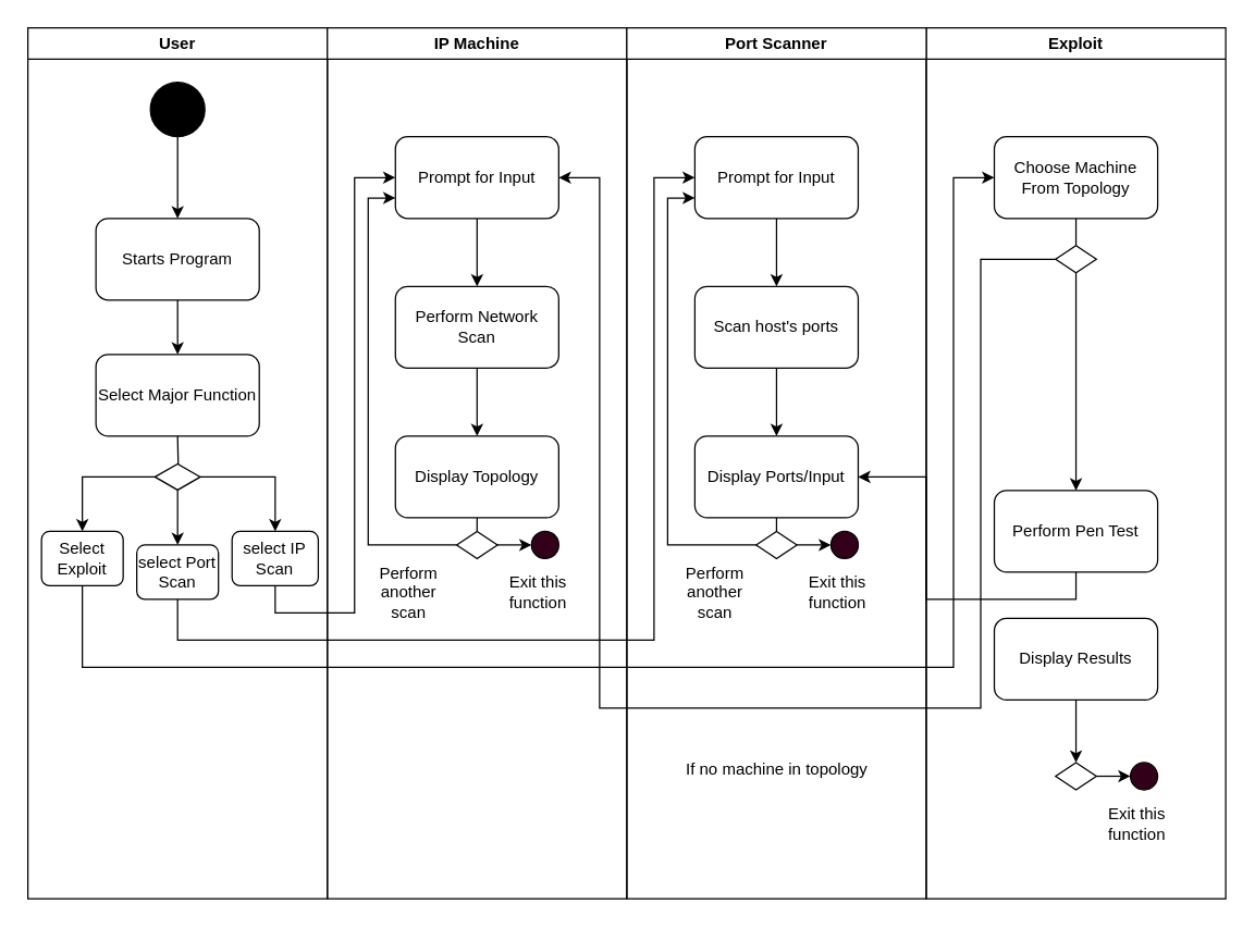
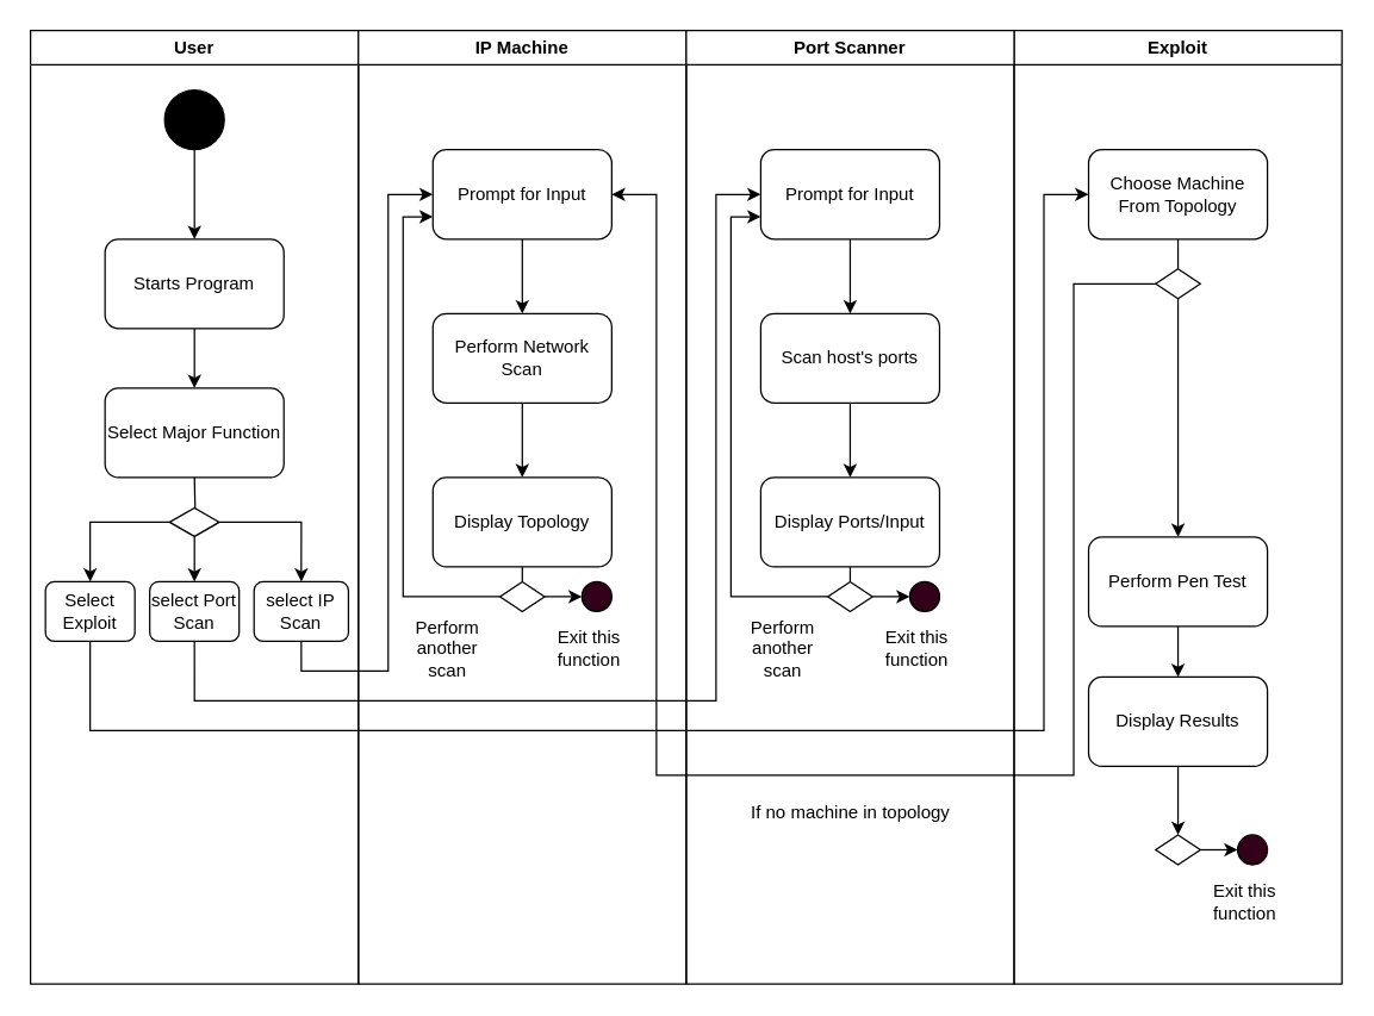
- <mxCell id="13" value="select Port Scan" style="rounded=1;whiteSpace=wrap;html=1;" parent="2" vertex="1"><mxGeometry x="79.99" y="380" width="60" height="40" as="geometry" /></mxCell>
+ <mxCell id="13" value="select Port Scan" style="rounded=1;whiteSpace=wrap;html=1;" parent="2" vertex="1"><mxGeometry x="79.99" y="370" width="60" height="40" as="geometry" /></mxCell>
- <mxCell id="59" style="edgeStyle=orthogonalEdgeStyle;rounded=0;orthogonalLoop=1;jettySize=auto;html=1;exitX=0.5;exitY=1;exitDx=0;exitDy=0;" edge="1" parent="1" source="21" target="46"><mxGeometry relative="1" as="geometry" /></mxCell>
+ <mxCell id="59" style="edgeStyle=orthogonalEdgeStyle;rounded=0;orthogonalLoop=1;jettySize=auto;html=1;exitX=0.5;exitY=1;exitDx=0;exitDy=0;entryX=0.5;entryY=0;entryDx=0;entryDy=0;" edge="1" parent="1" source="21" target="58"><mxGeometry relative="1" as="geometry" /></mxCell>
- <mxCell id="53" value="If no machine in topology" style="text;html=1;align=center;verticalAlign=middle;resizable=0;points=[];autosize=1;strokeColor=none;fillColor=none;" vertex="1" parent="39"><mxGeometry x="30" y="530" width="160" height="30" as="geometry" /></mxCell>
+ <mxCell id="53" value="If no machine in topology" style="text;html=1;align=center;verticalAlign=middle;resizable=0;points=[];autosize=1;strokeColor=none;fillColor=none;" vertex="1" parent="39"><mxGeometry x="30" y="510" width="160" height="30" as="geometry" /></mxCell>
